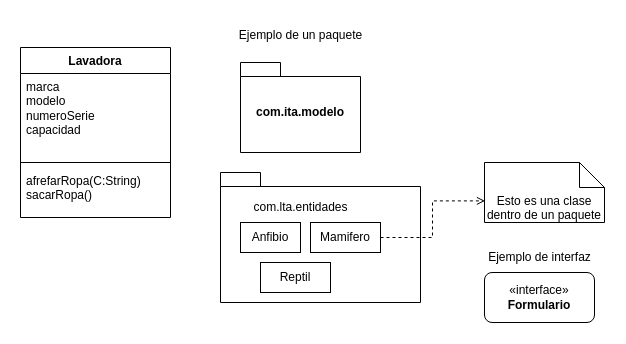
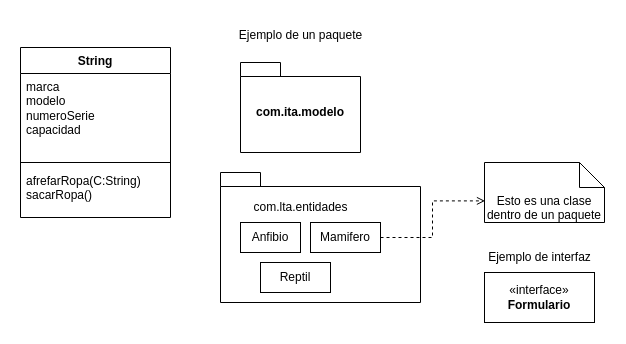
- <mxCell id="2" value="Lavadora" style="swimlane;fontStyle=1;align=center;verticalAlign=top;childLayout=stackLayout;horizontal=1;startSize=26;horizontalStack=0;resizeParent=1;resizeParentMax=0;resizeLast=0;collapsible=1;marginBottom=0;whiteSpace=wrap;html=1;" vertex="1" parent="1"><mxGeometry x="20" y="47" width="150" height="170" as="geometry"><mxRectangle x="330" y="360" width="120" height="30" as="alternateBounds" /></mxGeometry></mxCell>
+ <mxCell id="2" value="String" style="swimlane;fontStyle=1;align=center;verticalAlign=top;childLayout=stackLayout;horizontal=1;startSize=26;horizontalStack=0;resizeParent=1;resizeParentMax=0;resizeLast=0;collapsible=1;marginBottom=0;whiteSpace=wrap;html=1;" vertex="1" parent="1"><mxGeometry x="20" y="47" width="150" height="170" as="geometry"><mxRectangle x="330" y="360" width="120" height="30" as="alternateBounds" /></mxGeometry></mxCell>
- <mxCell id="15" value="«interface»&lt;br&gt;&lt;b&gt;Formulario&lt;/b&gt;" style="html=1;whiteSpace=wrap;rounded=1;" vertex="1" parent="1"><mxGeometry x="484" y="272" width="110" height="50" as="geometry" /></mxCell>
+ <mxCell id="15" value="«interface»&lt;br&gt;&lt;b&gt;Formulario&lt;/b&gt;" style="html=1;whiteSpace=wrap;" vertex="1" parent="1"><mxGeometry x="484" y="272" width="110" height="50" as="geometry" /></mxCell>
